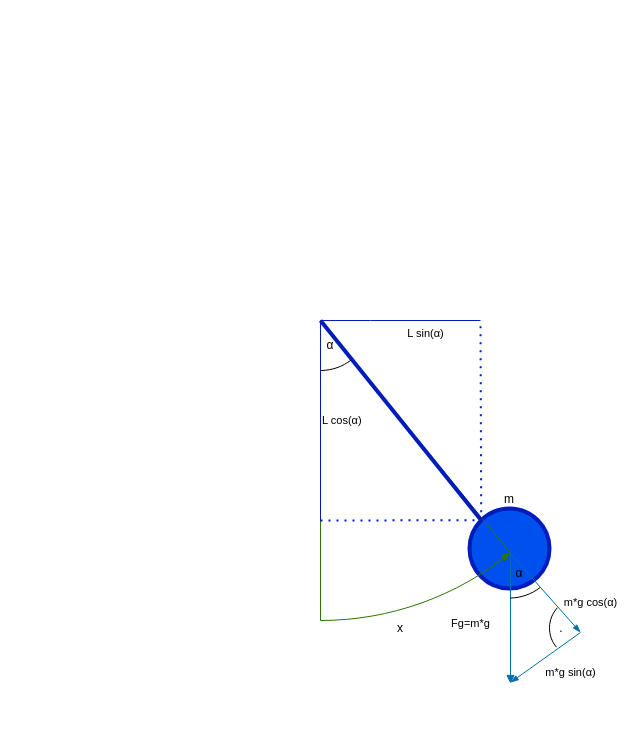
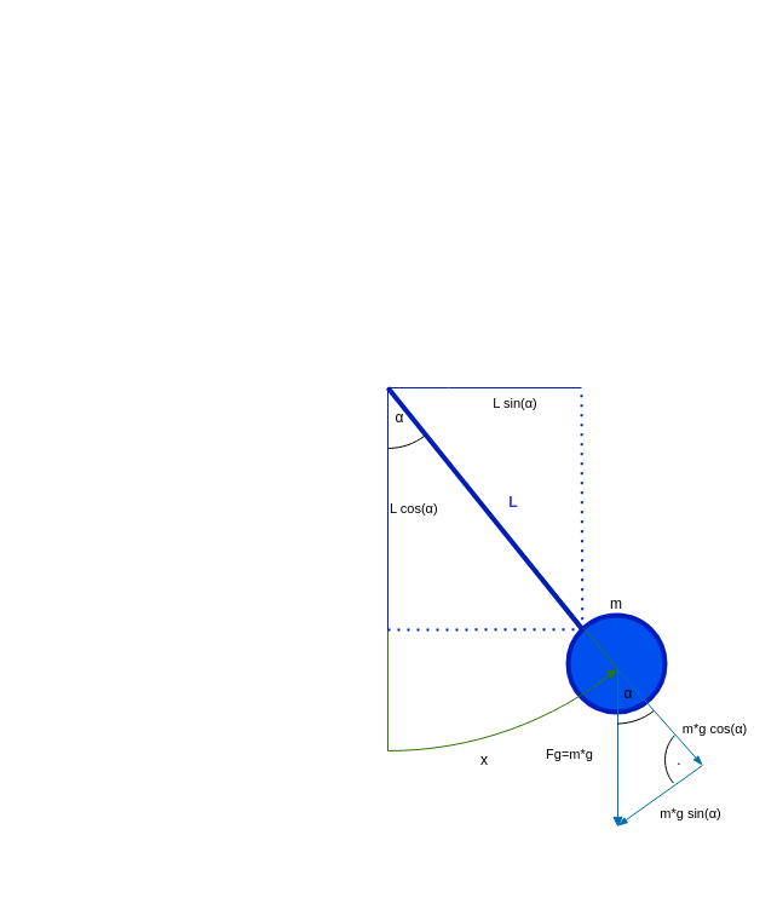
+ <mxCell id="11" value="L" style="text;html=1;strokeColor=none;fillColor=none;align=center;verticalAlign=middle;whiteSpace=wrap;rounded=0;fontColor=#3333FF;fontStyle=1" parent="1" vertex="1"><mxGeometry x="394" y="400" width="60" height="30" as="geometry" /></mxCell>
